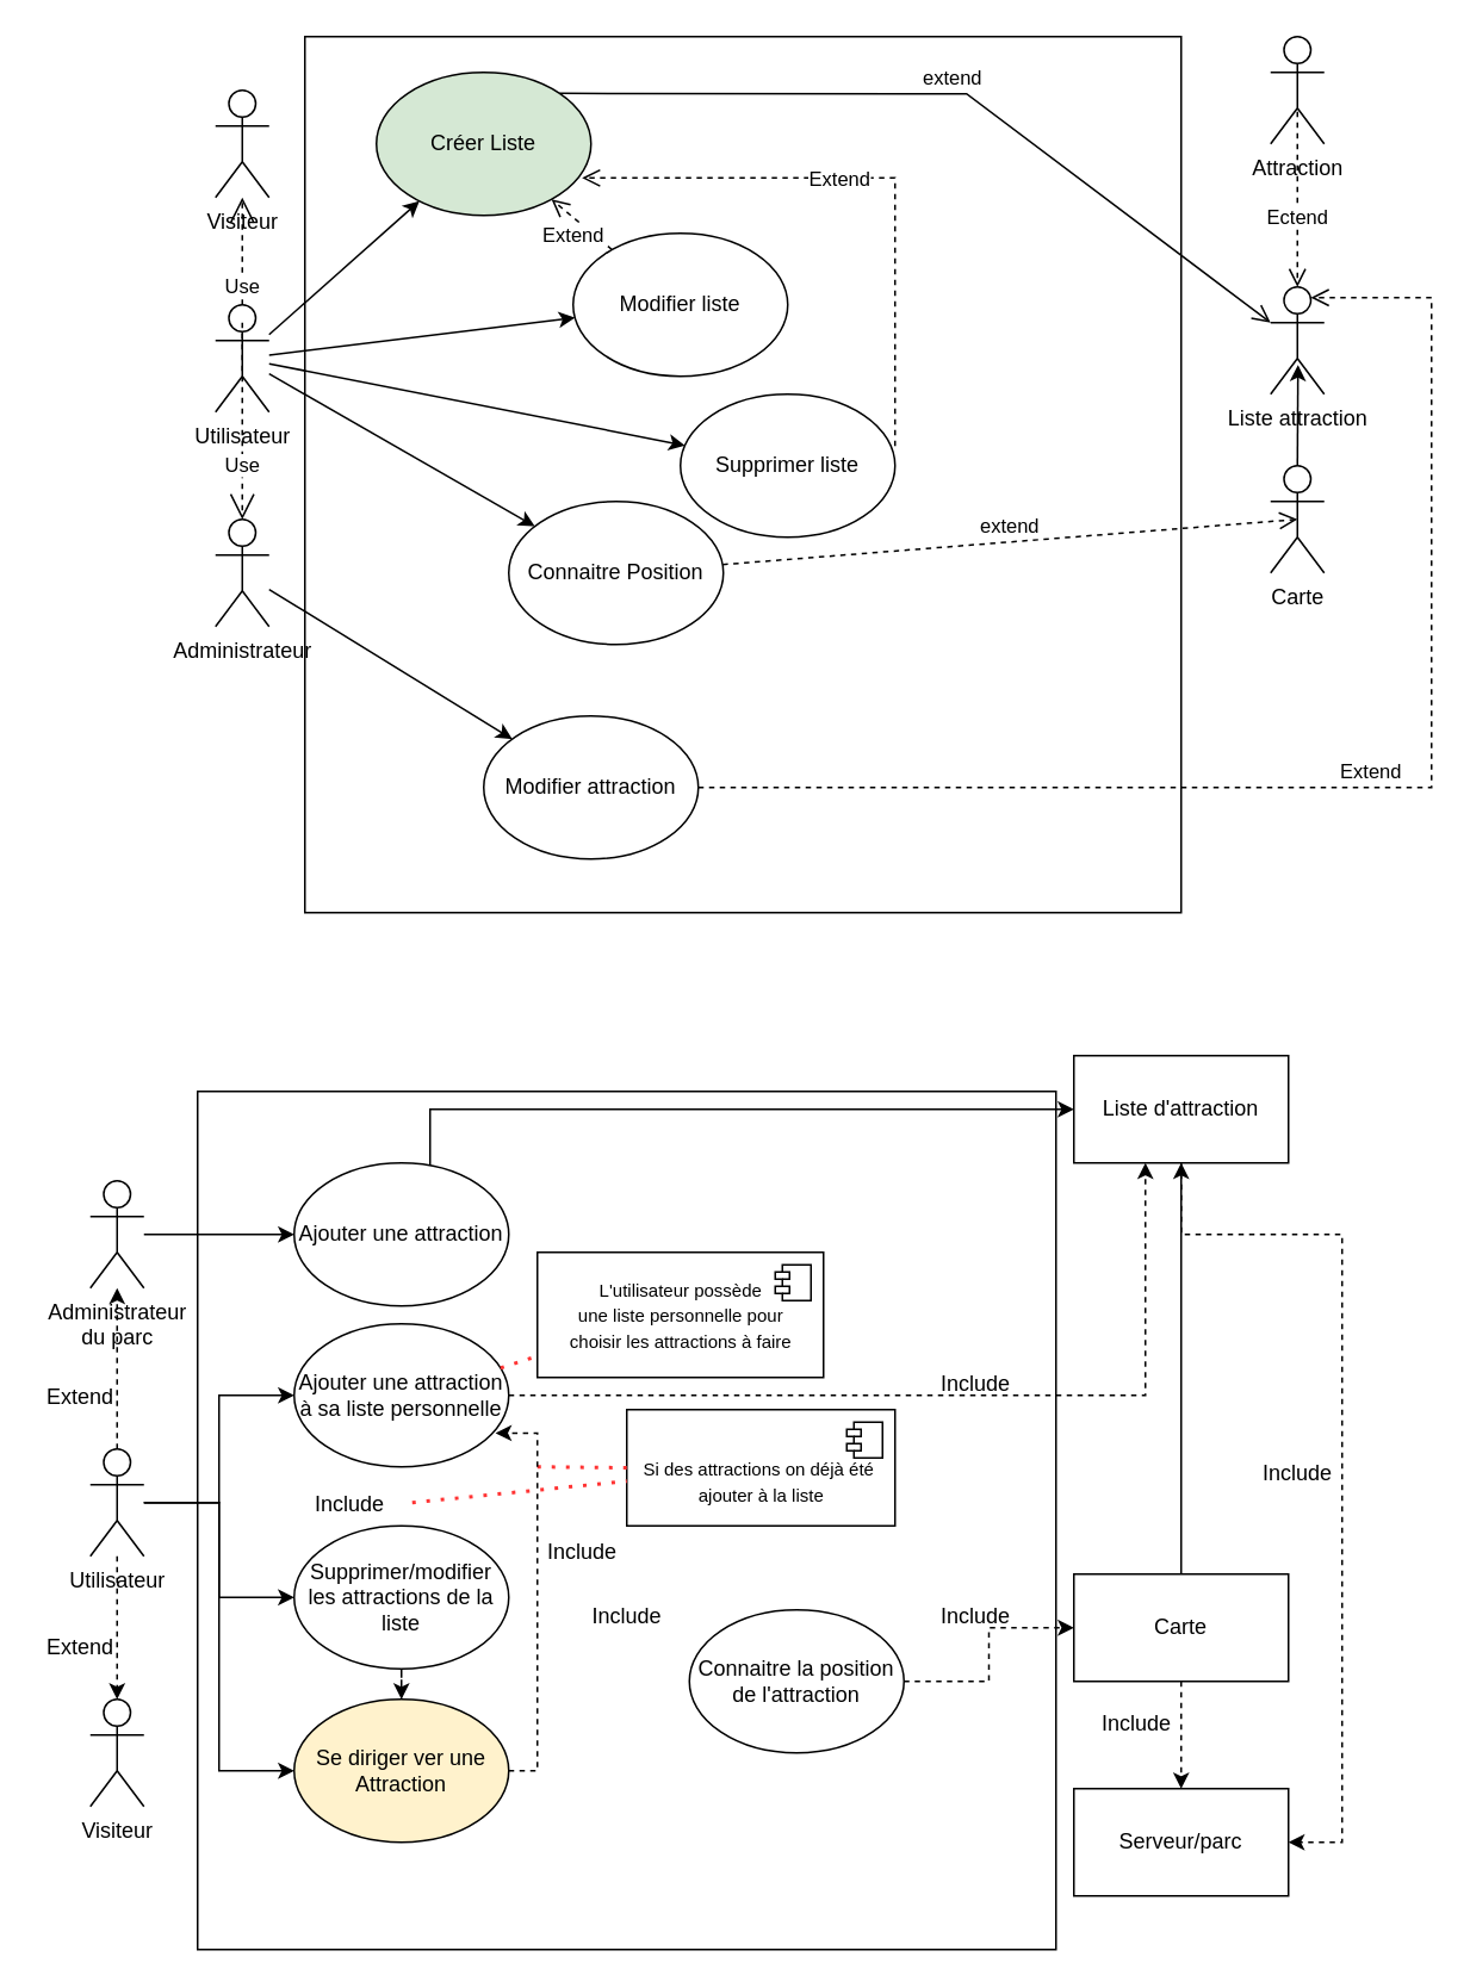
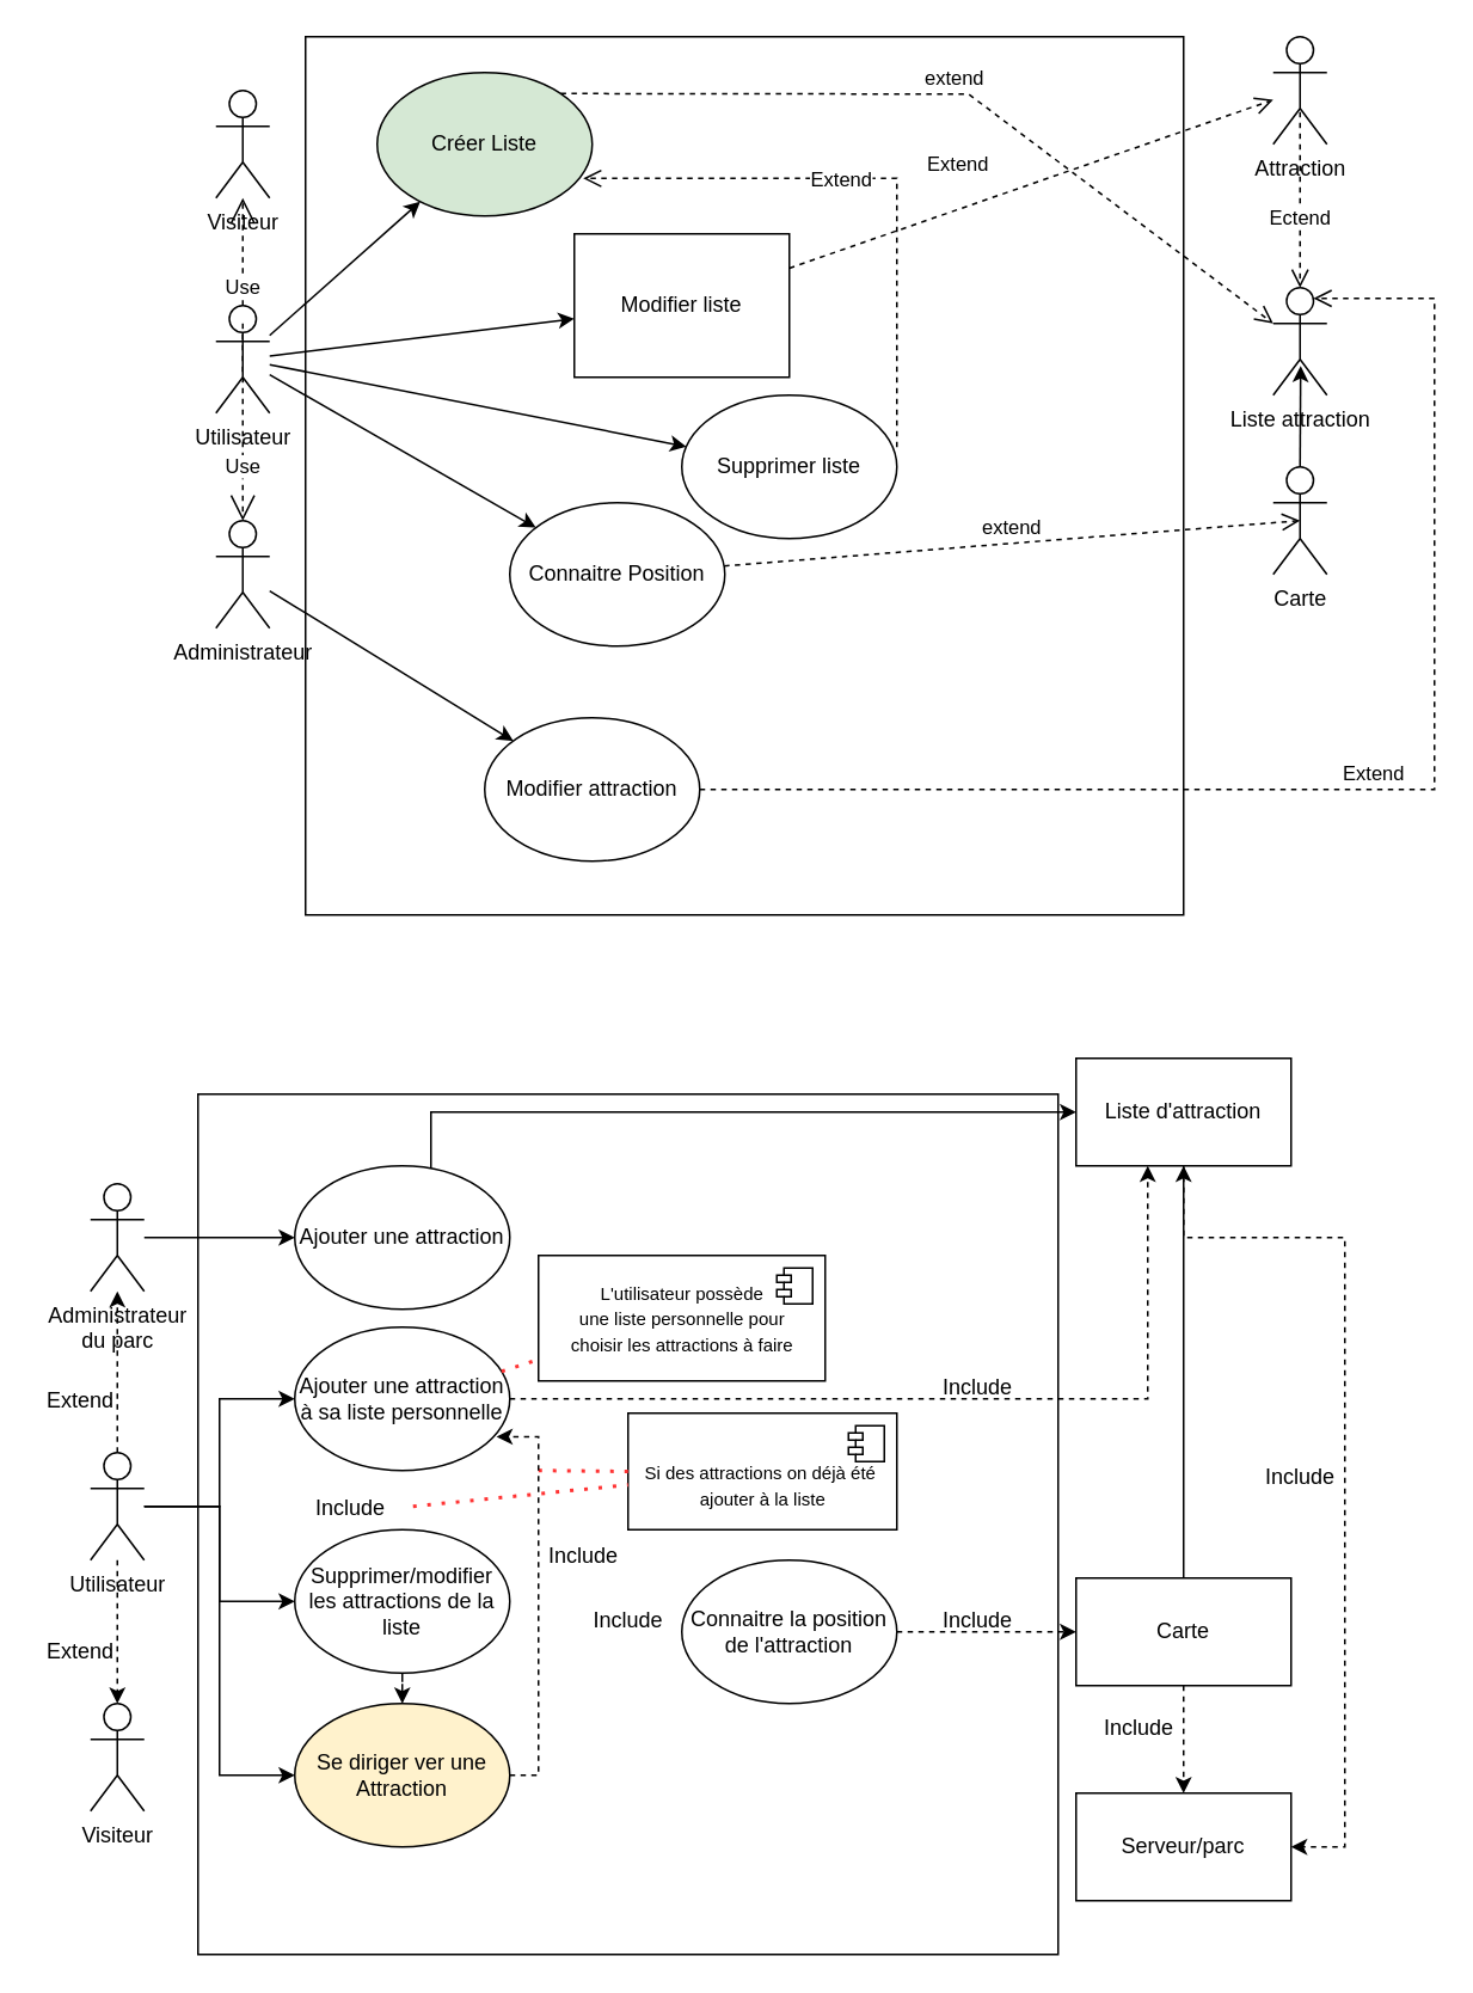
- <mxCell id="21" value="extend" style="html=1;verticalAlign=bottom;endArrow=open;dashed=0;endSize=8;rounded=0;entryX=0;entryY=0.333;entryDx=0;entryDy=0;entryPerimeter=0;exitX=1;exitY=0;exitDx=0;exitDy=0;" edge="1" parent="1" source="8" target="24"><mxGeometry relative="1" as="geometry"><mxPoint x="430" y="20" as="sourcePoint" /><mxPoint x="670" y="67.5" as="targetPoint" /><Array as="points"><mxPoint x="540" y="52" /></Array></mxGeometry></mxCell>
+ <mxCell id="21" value="extend" style="html=1;verticalAlign=bottom;endArrow=open;dashed=1;endSize=8;rounded=0;entryX=0;entryY=0.333;entryDx=0;entryDy=0;entryPerimeter=0;exitX=1;exitY=0;exitDx=0;exitDy=0;" edge="1" parent="1" source="8" target="24"><mxGeometry relative="1" as="geometry"><mxPoint x="430" y="20" as="sourcePoint" /><mxPoint x="670" y="67.5" as="targetPoint" /><Array as="points"><mxPoint x="540" y="52" /></Array></mxGeometry></mxCell>
- <mxCell id="18" value="Extend" style="html=1;verticalAlign=bottom;endArrow=open;dashed=1;endSize=8;rounded=0;" edge="1" parent="1" source="9" target="8"><mxGeometry x="-0.265" y="15" relative="1" as="geometry"><mxPoint x="560" y="210" as="sourcePoint" /><mxPoint x="480" y="210" as="targetPoint" /><mxPoint as="offset" /></mxGeometry></mxCell>
+ <mxCell id="18" value="Extend" style="html=1;verticalAlign=bottom;endArrow=open;dashed=1;endSize=8;rounded=0;" edge="1" parent="1" source="9" target="25"><mxGeometry x="-0.265" y="15" relative="1" as="geometry"><mxPoint x="560" y="210" as="sourcePoint" /><mxPoint x="480" y="210" as="targetPoint" /><mxPoint as="offset" /></mxGeometry></mxCell>
- <mxCell id="9" value="Modifier liste" style="ellipse;whiteSpace=wrap;html=1;" vertex="1" parent="1"><mxGeometry x="320" y="130" width="120" height="80" as="geometry" /></mxCell>
+ <mxCell id="9" value="Modifier liste" style="whiteSpace=wrap;html=1;rounded=0;" vertex="1" parent="1"><mxGeometry x="320" y="130" width="120" height="80" as="geometry" /></mxCell>
- <mxCell id="61" value="Connaitre la position de l'attraction" style="ellipse;whiteSpace=wrap;html=1;fontSize=12;" vertex="1" parent="1"><mxGeometry x="385" y="900" width="120" height="80" as="geometry" /></mxCell>
+ <mxCell id="61" value="Connaitre la position de l'attraction" style="ellipse;whiteSpace=wrap;html=1;fontSize=12;" vertex="1" parent="1"><mxGeometry x="380" y="870" width="120" height="80" as="geometry" /></mxCell>
